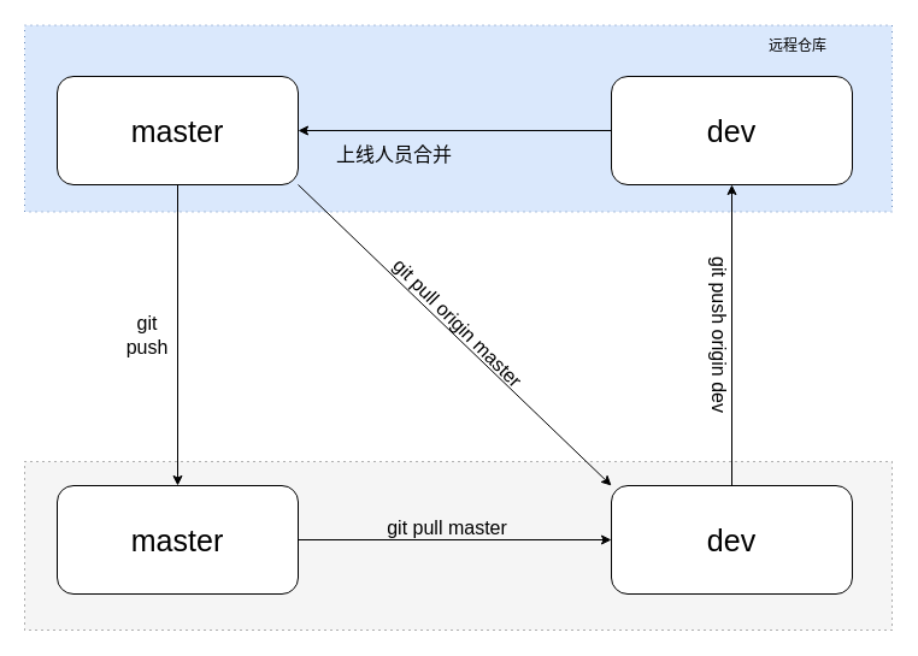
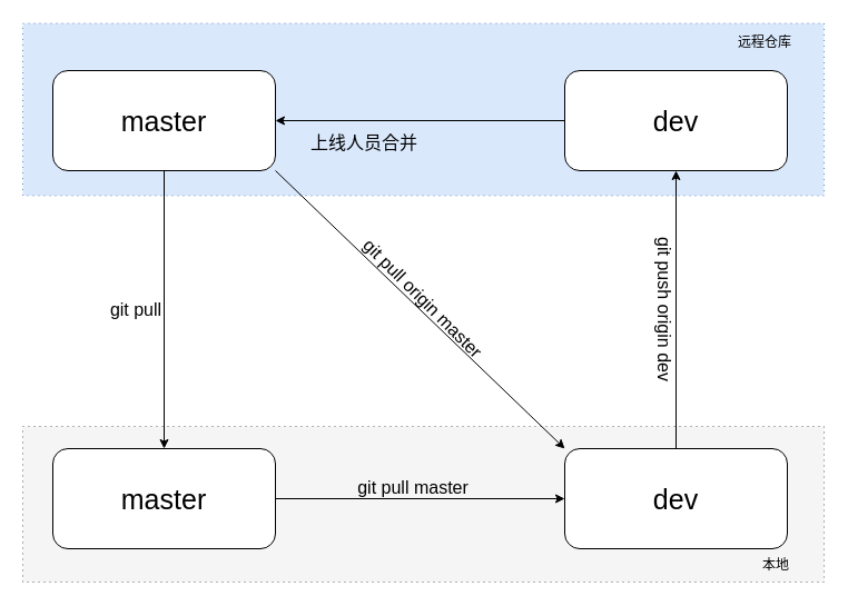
- <mxCell id="18" value="远程仓库" style="text;html=1;align=center;verticalAlign=middle;whiteSpace=wrap;rounded=0;" vertex="1" parent="1"><mxGeometry x="632" y="23" width="60" height="30" as="geometry" /></mxCell>
+ <mxCell id="18" value="远程仓库" style="text;html=1;align=center;verticalAlign=middle;whiteSpace=wrap;rounded=0;" vertex="1" parent="1"><mxGeometry x="657" y="23" width="60" height="30" as="geometry" /></mxCell>
- <mxCell id="12" value="&lt;font style=&quot;font-size: 16px;&quot;&gt;git push&lt;/font&gt;" style="text;html=1;align=center;verticalAlign=middle;whiteSpace=wrap;rounded=0;" vertex="1" parent="1"><mxGeometry x="97" y="263" width="50" height="30" as="geometry" /></mxCell>
+ <mxCell id="12" value="&lt;font style=&quot;font-size: 16px;&quot;&gt;git pull&lt;/font&gt;" style="text;html=1;align=center;verticalAlign=middle;whiteSpace=wrap;rounded=0;" vertex="1" parent="1"><mxGeometry x="97" y="263" width="50" height="30" as="geometry" /></mxCell>
+ <mxCell id="19" value="本地" style="text;html=1;align=center;verticalAlign=middle;whiteSpace=wrap;rounded=0;" vertex="1" parent="1"><mxGeometry x="667" y="493" width="60" height="30" as="geometry" /></mxCell>
